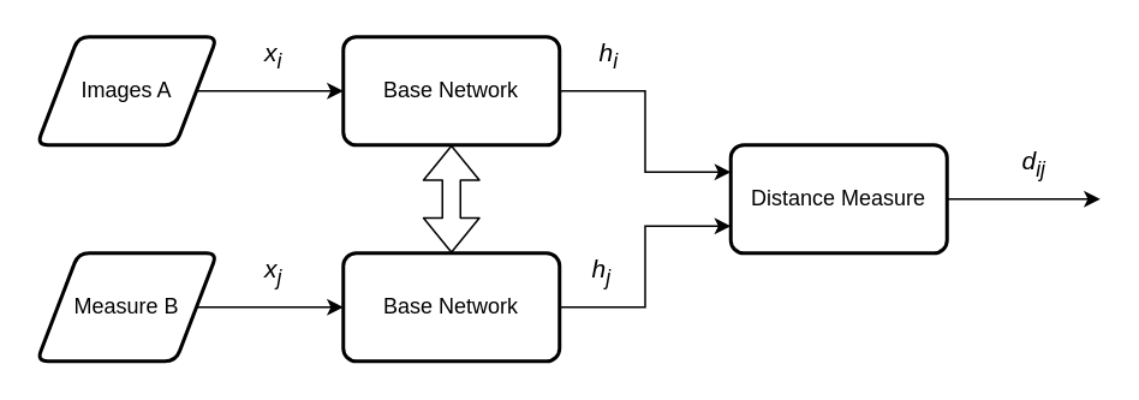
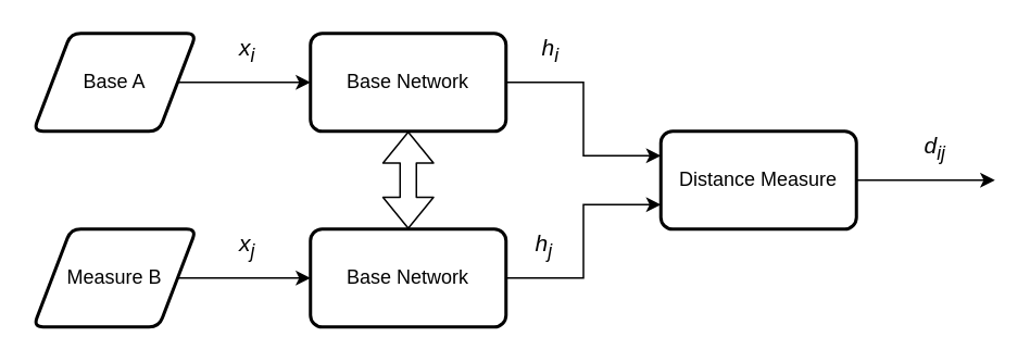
- <mxCell id="3" value="Images A" style="shape=parallelogram;html=1;strokeWidth=2;perimeter=parallelogramPerimeter;whiteSpace=wrap;rounded=1;arcSize=12;size=0.23;" vertex="1" parent="1"><mxGeometry x="20" y="20" width="100" height="60" as="geometry" /></mxCell>
+ <mxCell id="3" value="Base A" style="shape=parallelogram;html=1;strokeWidth=2;perimeter=parallelogramPerimeter;whiteSpace=wrap;rounded=1;arcSize=12;size=0.23;" vertex="1" parent="1"><mxGeometry x="20" y="20" width="100" height="60" as="geometry" /></mxCell>
